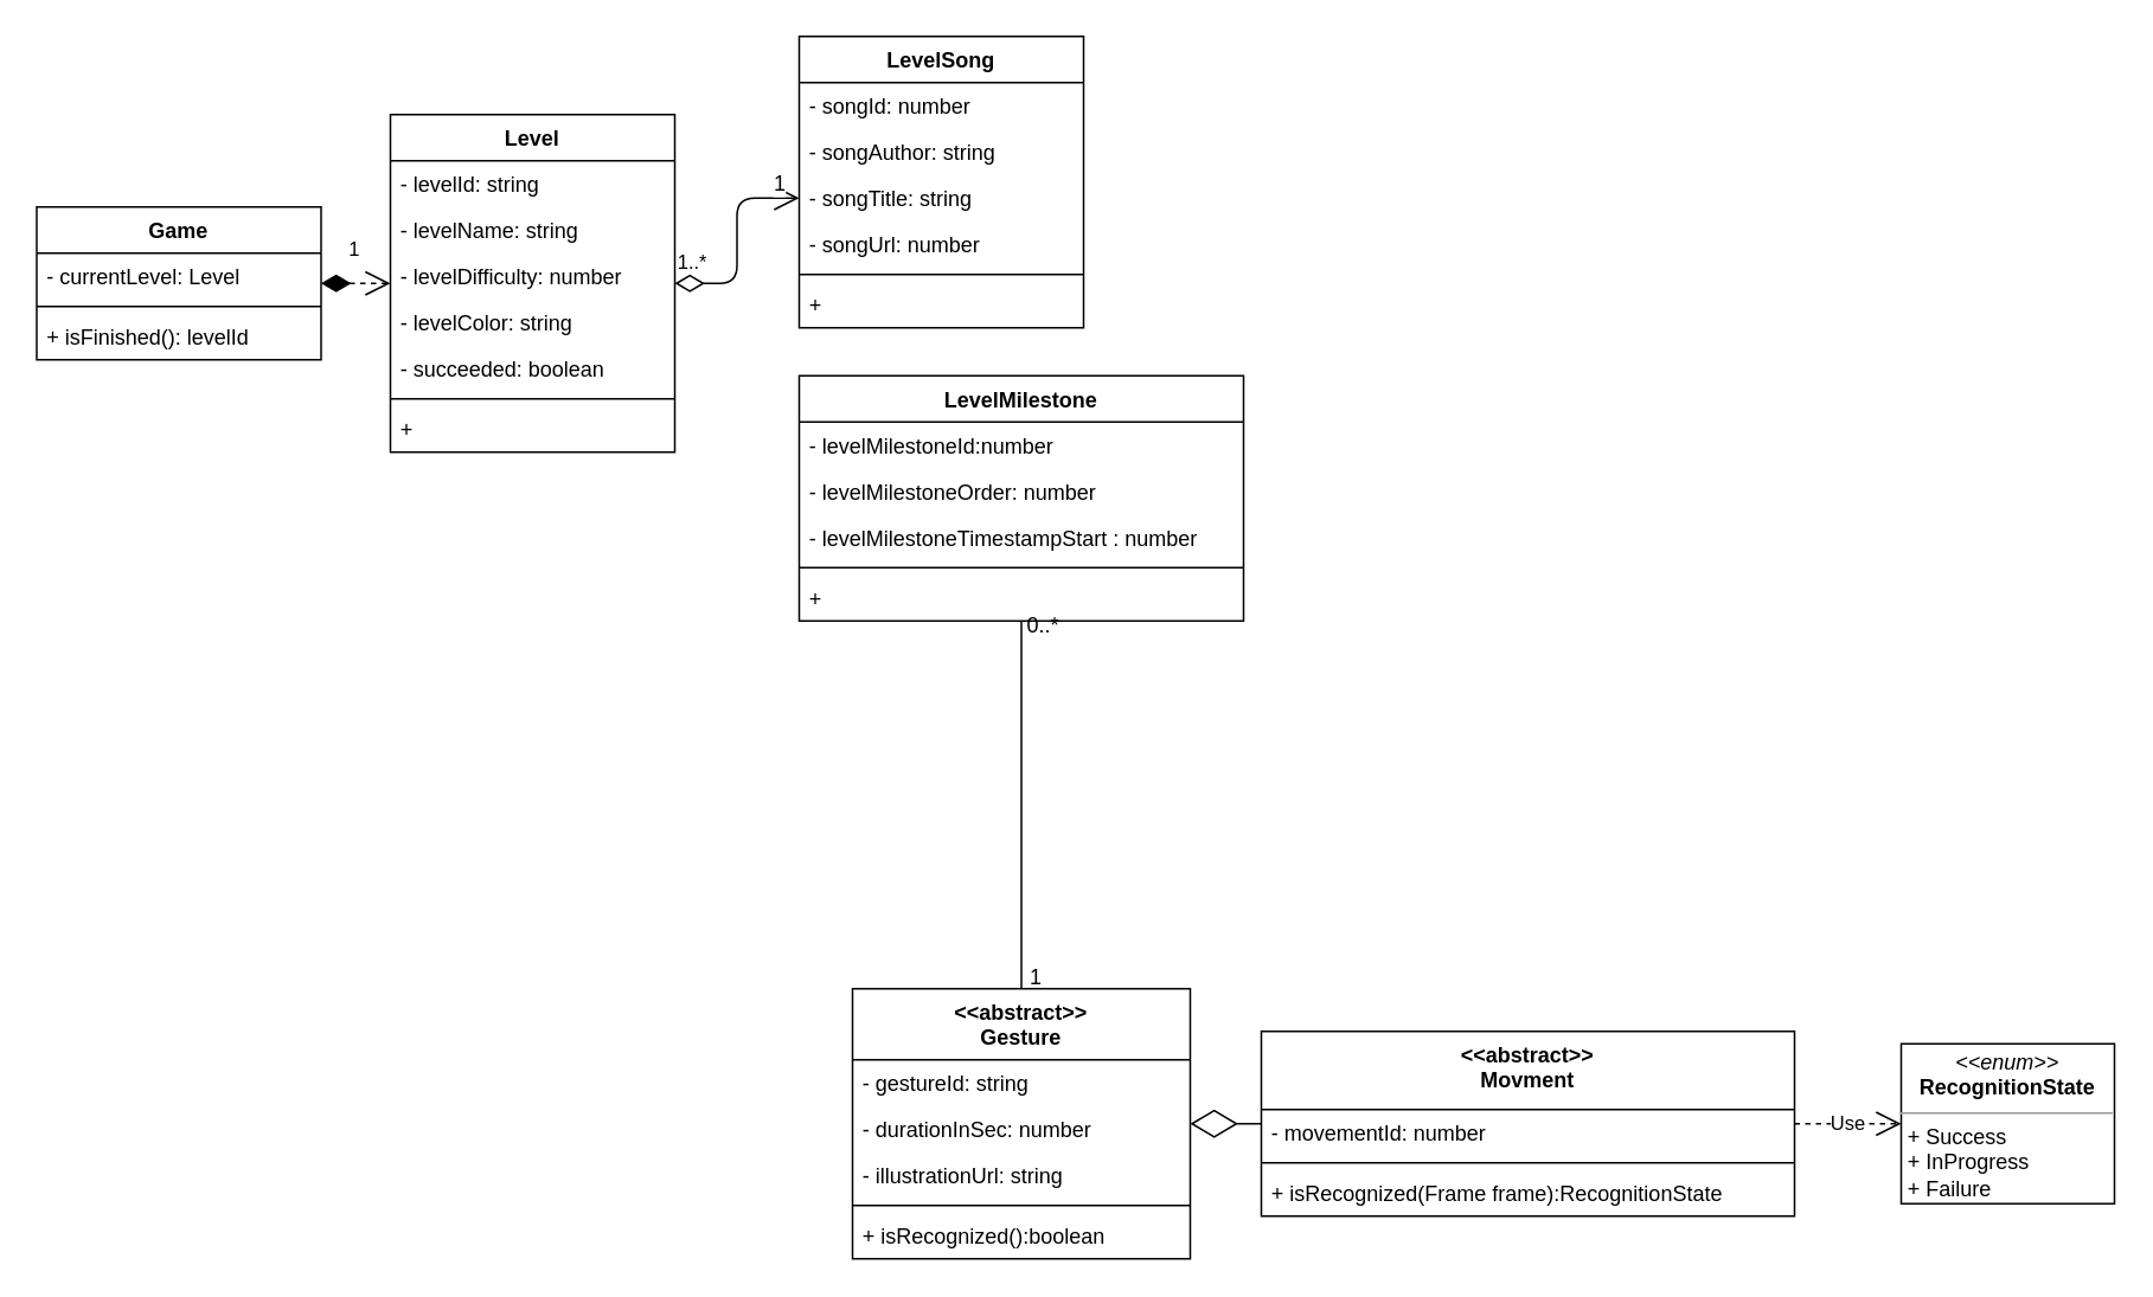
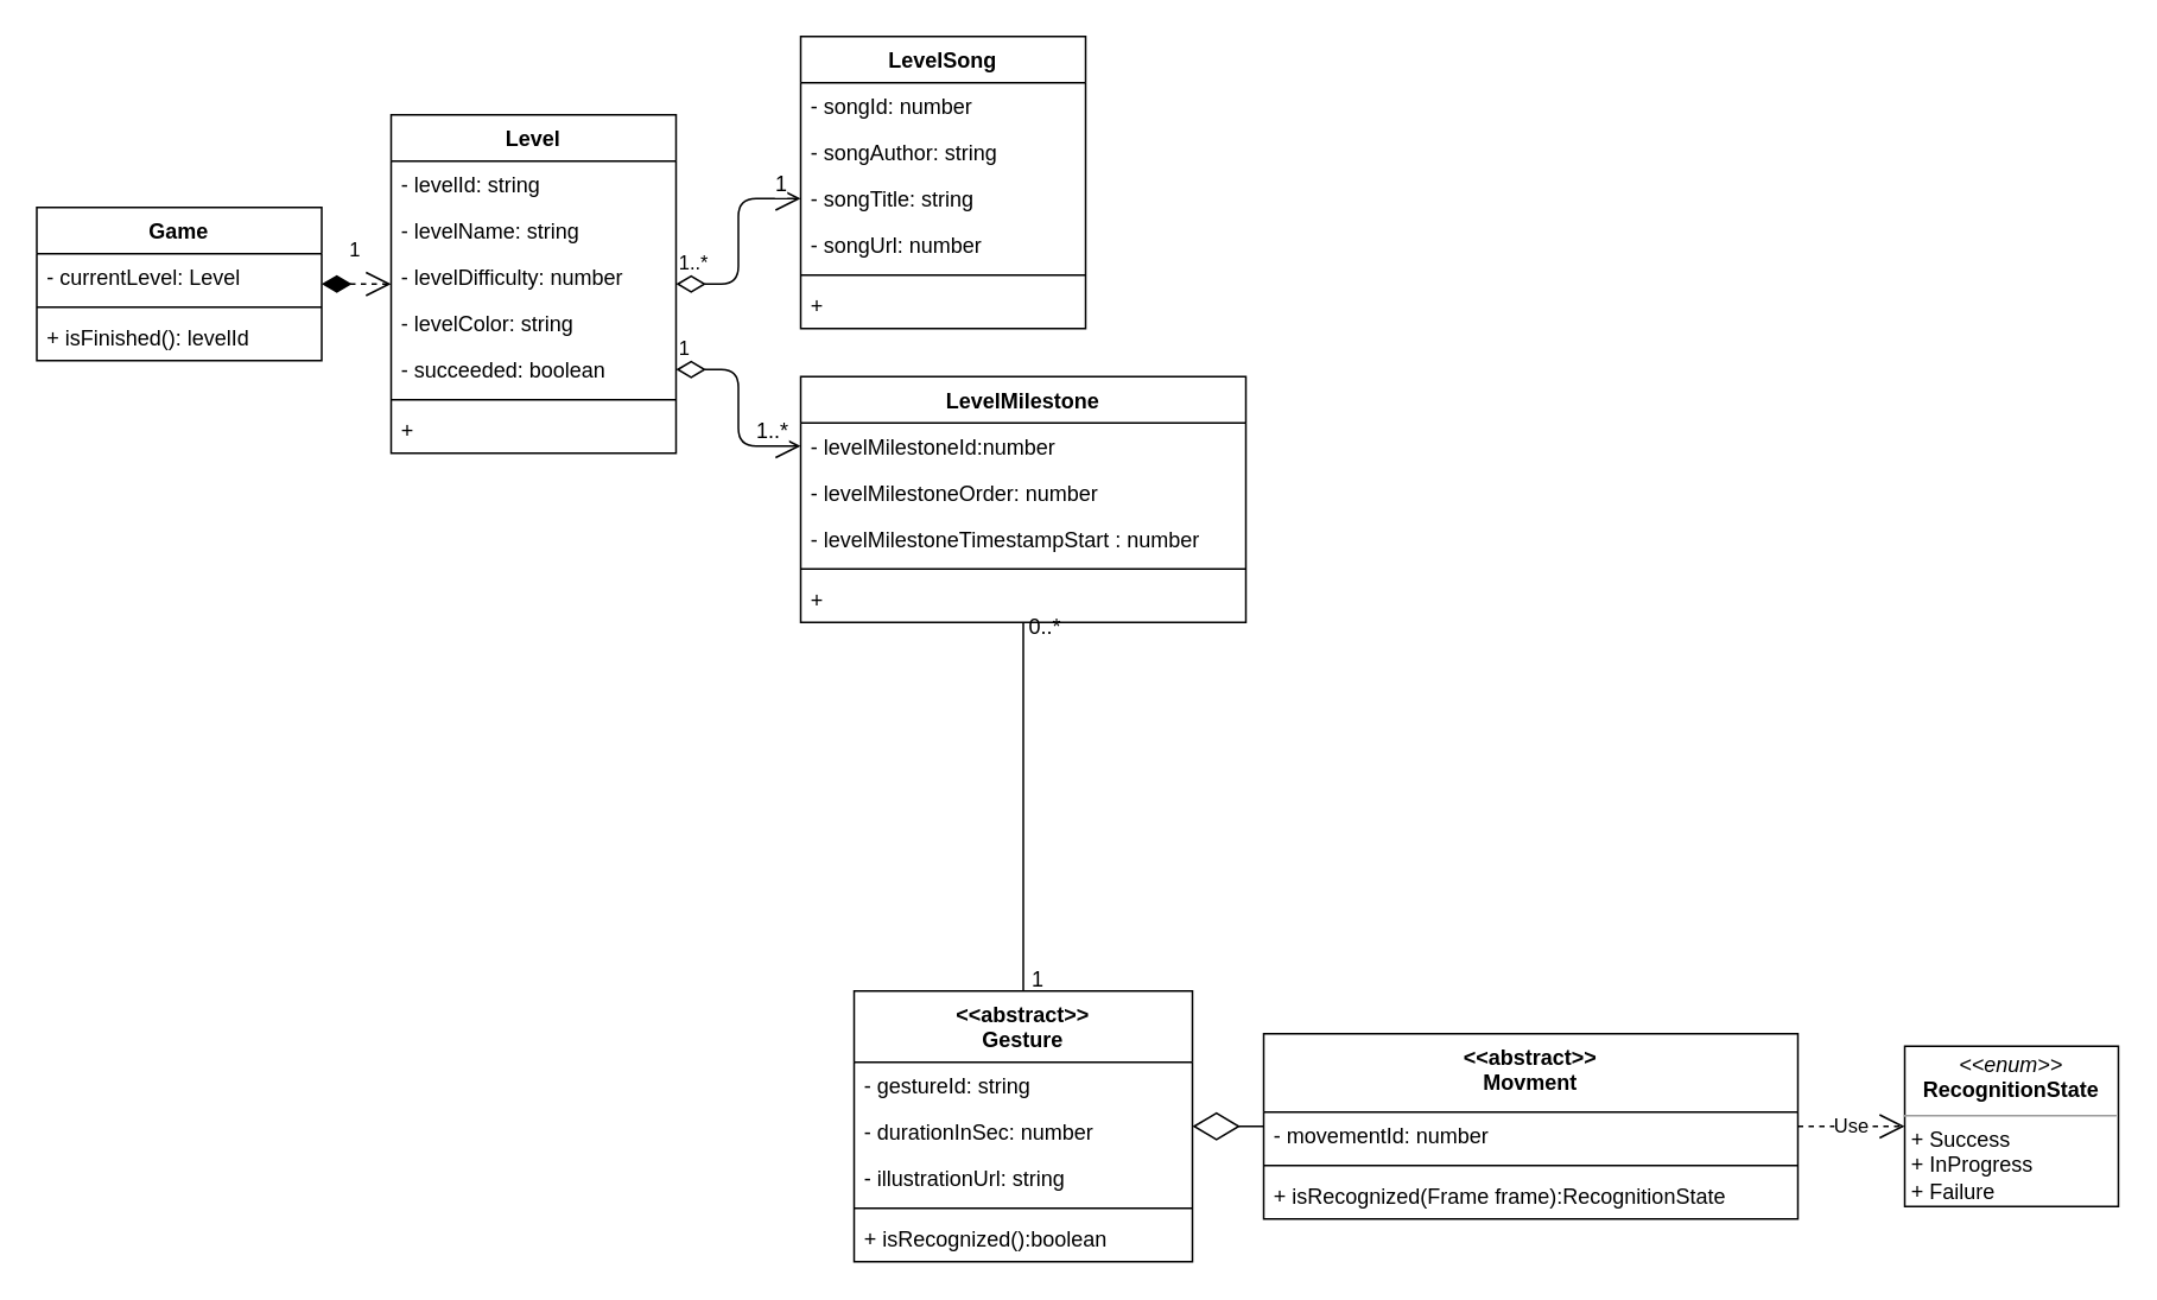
+ <mxCell id="5" value="1" style="endArrow=open;html=1;endSize=12;startArrow=diamondThin;startSize=14;startFill=0;edgeStyle=orthogonalEdgeStyle;align=left;verticalAlign=bottom;exitX=1;exitY=0.5;exitDx=0;exitDy=0;entryX=0;entryY=0.5;entryDx=0;entryDy=0;" edge="1" parent="1" source="22" target="33"><mxGeometry x="-1" y="3" relative="1" as="geometry"><mxPoint x="420" y="169" as="sourcePoint" /><mxPoint x="590" y="11" as="targetPoint" /></mxGeometry></mxCell>
+ <mxCell id="6" value="1..*" style="text;html=1;align=center;verticalAlign=middle;resizable=0;points=[];labelBackgroundColor=#ffffff;" vertex="1" connectable="0" parent="5"><mxGeometry x="0.917" y="4" relative="1" as="geometry"><mxPoint x="-11.33" y="-5" as="offset" /></mxGeometry></mxCell>
